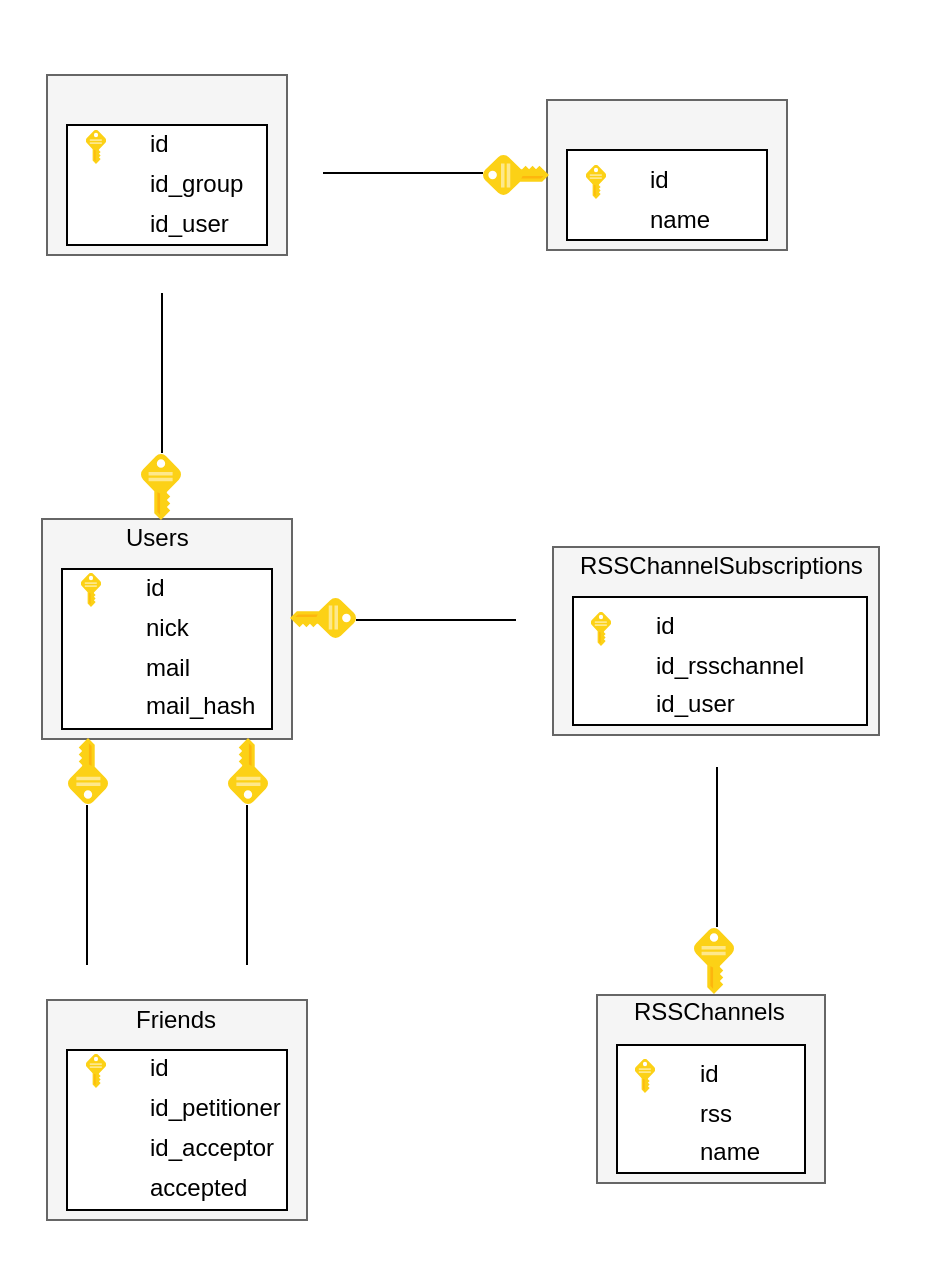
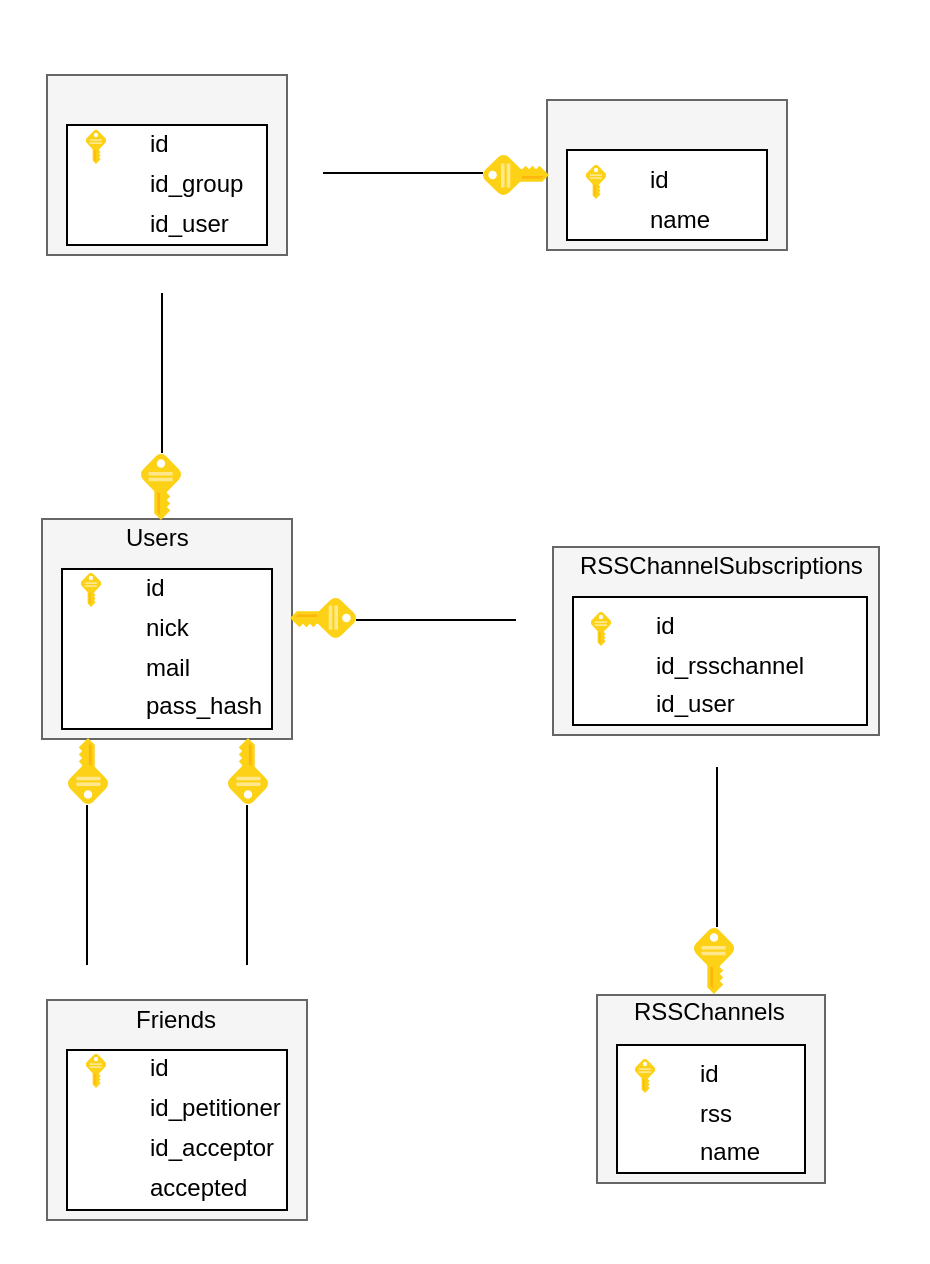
- <mxCell id="25" value="mail_hash" style="text;html=1;resizable=0;points=[];autosize=1;align=left;verticalAlign=top;spacingTop=-4;" vertex="1" parent="1"><mxGeometry x="70.5" y="343" width="70" height="20" as="geometry" /></mxCell>
+ <mxCell id="25" value="pass_hash" style="text;html=1;resizable=0;points=[];autosize=1;align=left;verticalAlign=top;spacingTop=-4;" vertex="1" parent="1"><mxGeometry x="70.5" y="343" width="70" height="20" as="geometry" /></mxCell>
